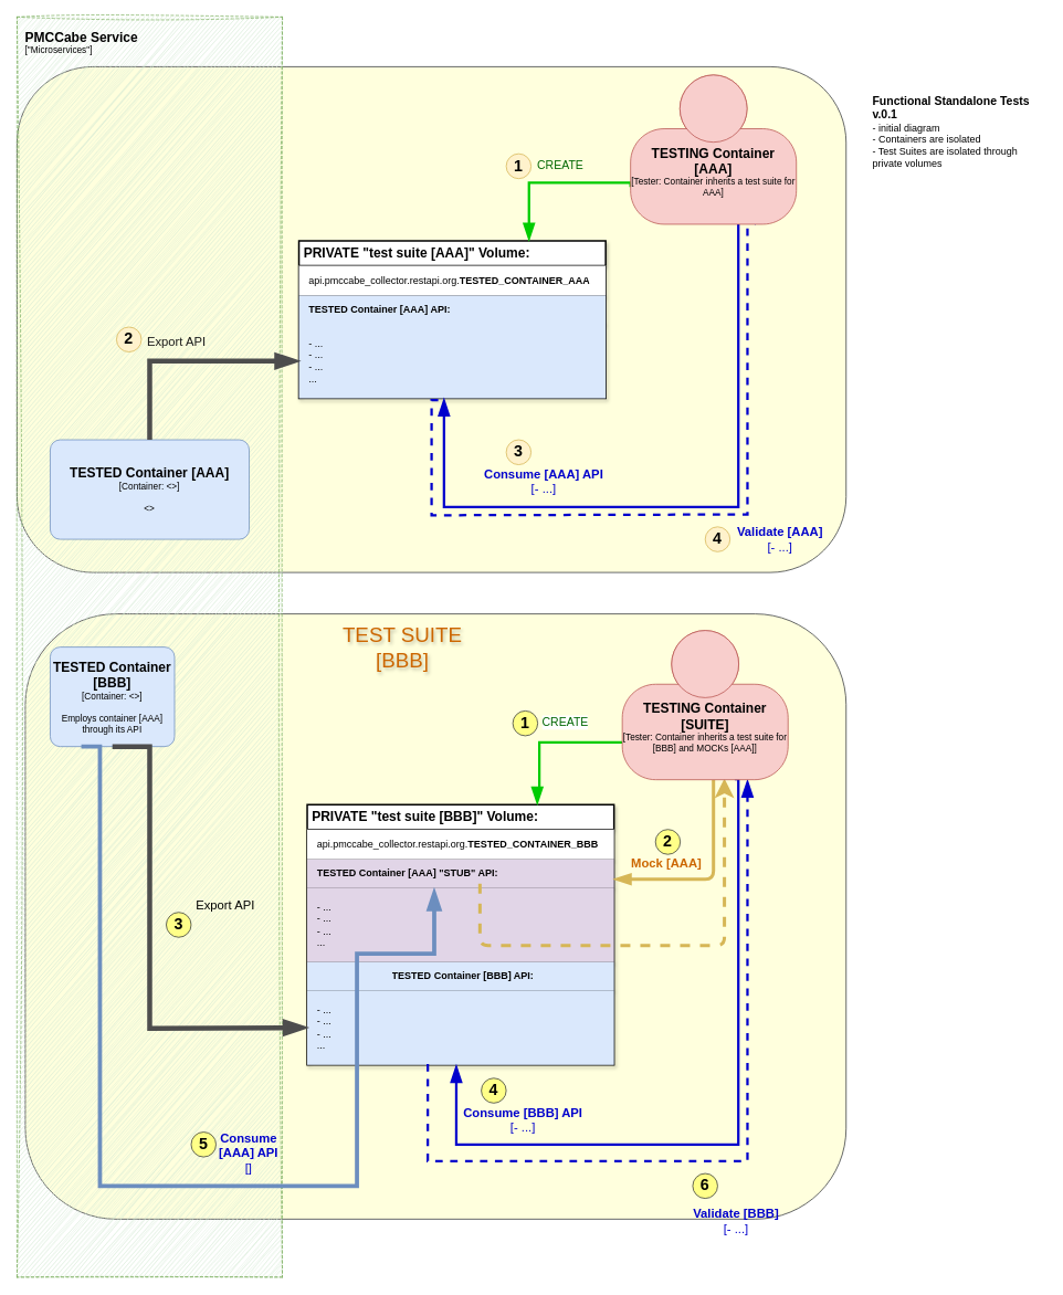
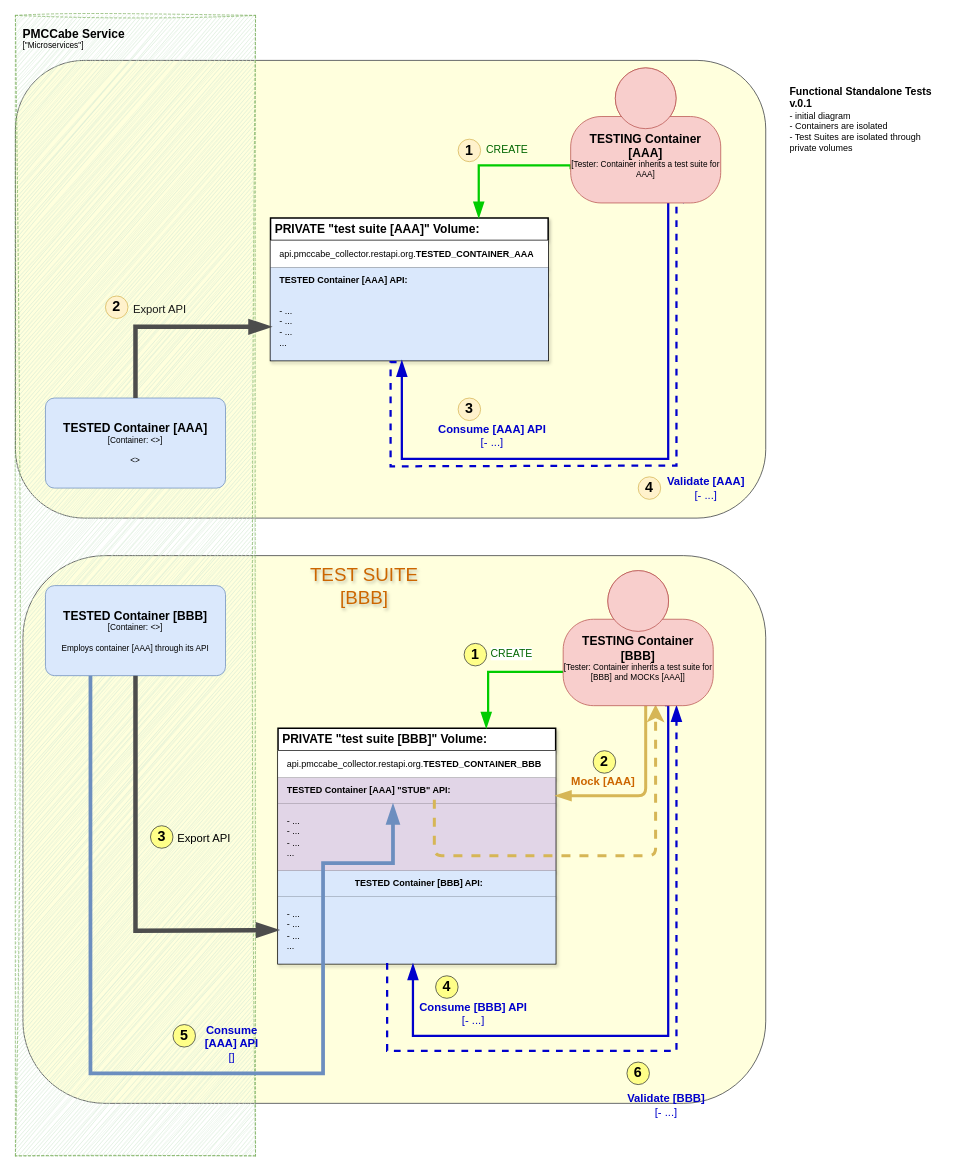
- <mxCell id="22" value="&lt;font style=&quot;font-size: 16px&quot;&gt;&lt;b&gt;TESTED Container [BBB]&lt;/b&gt;&lt;/font&gt;&lt;div&gt;[Container: &lt;&gt;]&lt;/div&gt;&lt;br&gt;&lt;div&gt;&lt;font style=&quot;font-size: 11px&quot;&gt;&lt;font&gt;Employs container [AAA] through its API&lt;/font&gt;&lt;/font&gt;&lt;/div&gt;" style="rounded=1;whiteSpace=wrap;html=1;fontSize=11;labelBackgroundColor=none;fillColor=#dae8fc;align=center;arcSize=10;strokeColor=#6c8ebf;metaEdit=1;resizable=0;points=[[0.25,0,0],[0.5,0,0],[0.75,0,0],[1,0.25,0],[1,0.5,0],[1,0.75,0],[0.75,1,0],[0.5,1,0],[0.25,1,0],[0,0.75,0],[0,0.5,0],[0,0.25,0]];" vertex="1" parent="1"><mxGeometry x="60" y="780" width="150" height="120" as="geometry" /></mxCell>
+ <mxCell id="22" value="&lt;font style=&quot;font-size: 16px&quot;&gt;&lt;b&gt;TESTED Container [BBB]&lt;/b&gt;&lt;/font&gt;&lt;div&gt;[Container: &lt;&gt;]&lt;/div&gt;&lt;br&gt;&lt;div&gt;&lt;font style=&quot;font-size: 11px&quot;&gt;&lt;font&gt;Employs container [AAA] through its API&lt;/font&gt;&lt;/font&gt;&lt;/div&gt;" style="rounded=1;whiteSpace=wrap;html=1;fontSize=11;labelBackgroundColor=none;fillColor=#dae8fc;align=center;arcSize=10;strokeColor=#6c8ebf;metaEdit=1;resizable=0;points=[[0.25,0,0],[0.5,0,0],[0.75,0,0],[1,0.25,0],[1,0.5,0],[1,0.75,0],[0.75,1,0],[0.5,1,0],[0.25,1,0],[0,0.75,0],[0,0.5,0],[0,0.25,0]];" vertex="1" parent="1"><mxGeometry x="60" y="780" width="240" height="120" as="geometry" /></mxCell>
- <mxCell id="52" value="&lt;font style=&quot;font-size: 16px&quot;&gt;&lt;b&gt;TESTING Container [SUITE]&lt;/b&gt;&lt;/font&gt;&lt;div&gt;[Tester: Container inherits a test suite for [BBB] and MOCKs [AAA]]&lt;/div&gt;&lt;br&gt;&lt;div&gt;&lt;font style=&quot;font-size: 11px&quot;&gt;&lt;font color=&quot;#cccccc&quot;&gt;&lt;/font&gt;&lt;/div&gt;" style="html=1;fontSize=11;dashed=0;whiteSpace=wrap;fillColor=#f8cecc;strokeColor=#b85450;shape=mxgraph.c4.person2;align=center;metaEdit=1;points=[[0.5,0,0],[1,0.5,0],[1,0.75,0],[0.75,1,0],[0.5,1,0],[0.25,1,0],[0,0.75,0],[0,0.5,0]];resizable=0;fontFamily=Helvetica;labelBackgroundColor=none;" vertex="1" parent="1"><mxGeometry x="750" y="760" width="200" height="180" as="geometry" /></mxCell>
+ <mxCell id="52" value="&lt;font style=&quot;font-size: 16px&quot;&gt;&lt;b&gt;TESTING Container [BBB]&lt;/b&gt;&lt;/font&gt;&lt;div&gt;[Tester: Container inherits a test suite for [BBB] and MOCKs [AAA]]&lt;/div&gt;&lt;br&gt;&lt;div&gt;&lt;font style=&quot;font-size: 11px&quot;&gt;&lt;font color=&quot;#cccccc&quot;&gt;&lt;/font&gt;&lt;/div&gt;" style="html=1;fontSize=11;dashed=0;whiteSpace=wrap;fillColor=#f8cecc;strokeColor=#b85450;shape=mxgraph.c4.person2;align=center;metaEdit=1;points=[[0.5,0,0],[1,0.5,0],[1,0.75,0],[0.75,1,0],[0.5,1,0],[0.25,1,0],[0,0.75,0],[0,0.5,0]];resizable=0;fontFamily=Helvetica;labelBackgroundColor=none;" vertex="1" parent="1"><mxGeometry x="750" y="760" width="200" height="180" as="geometry" /></mxCell>
